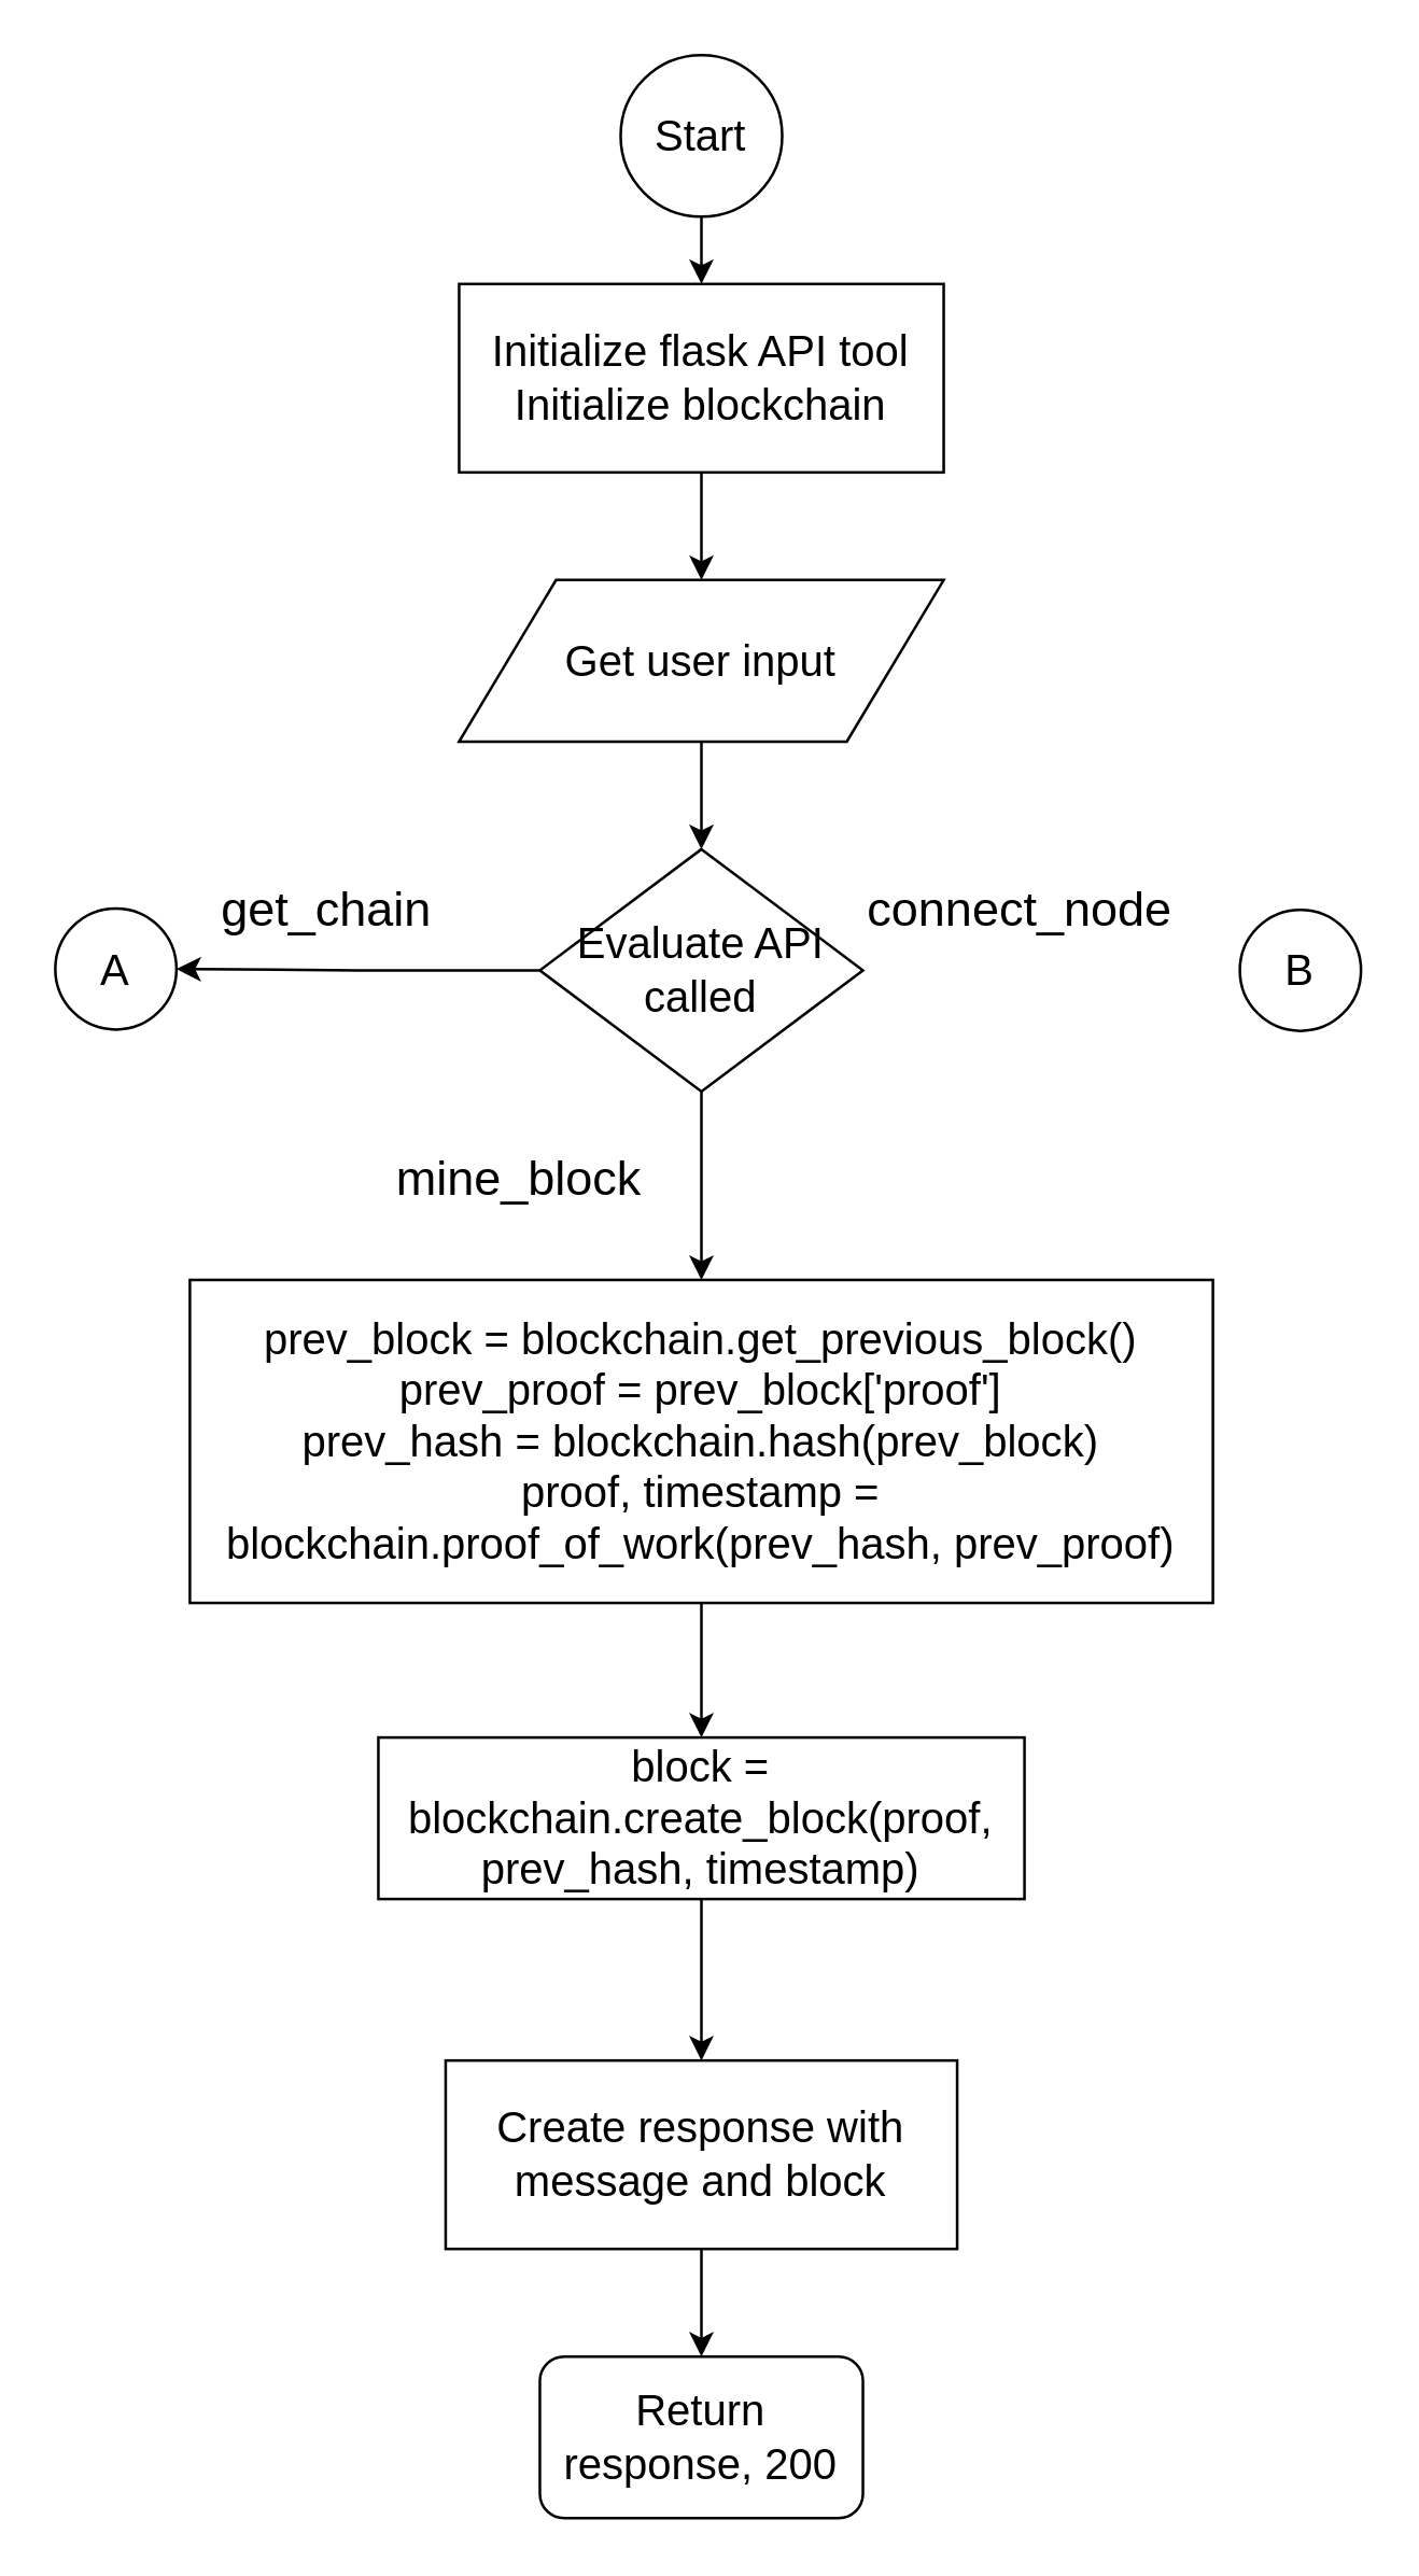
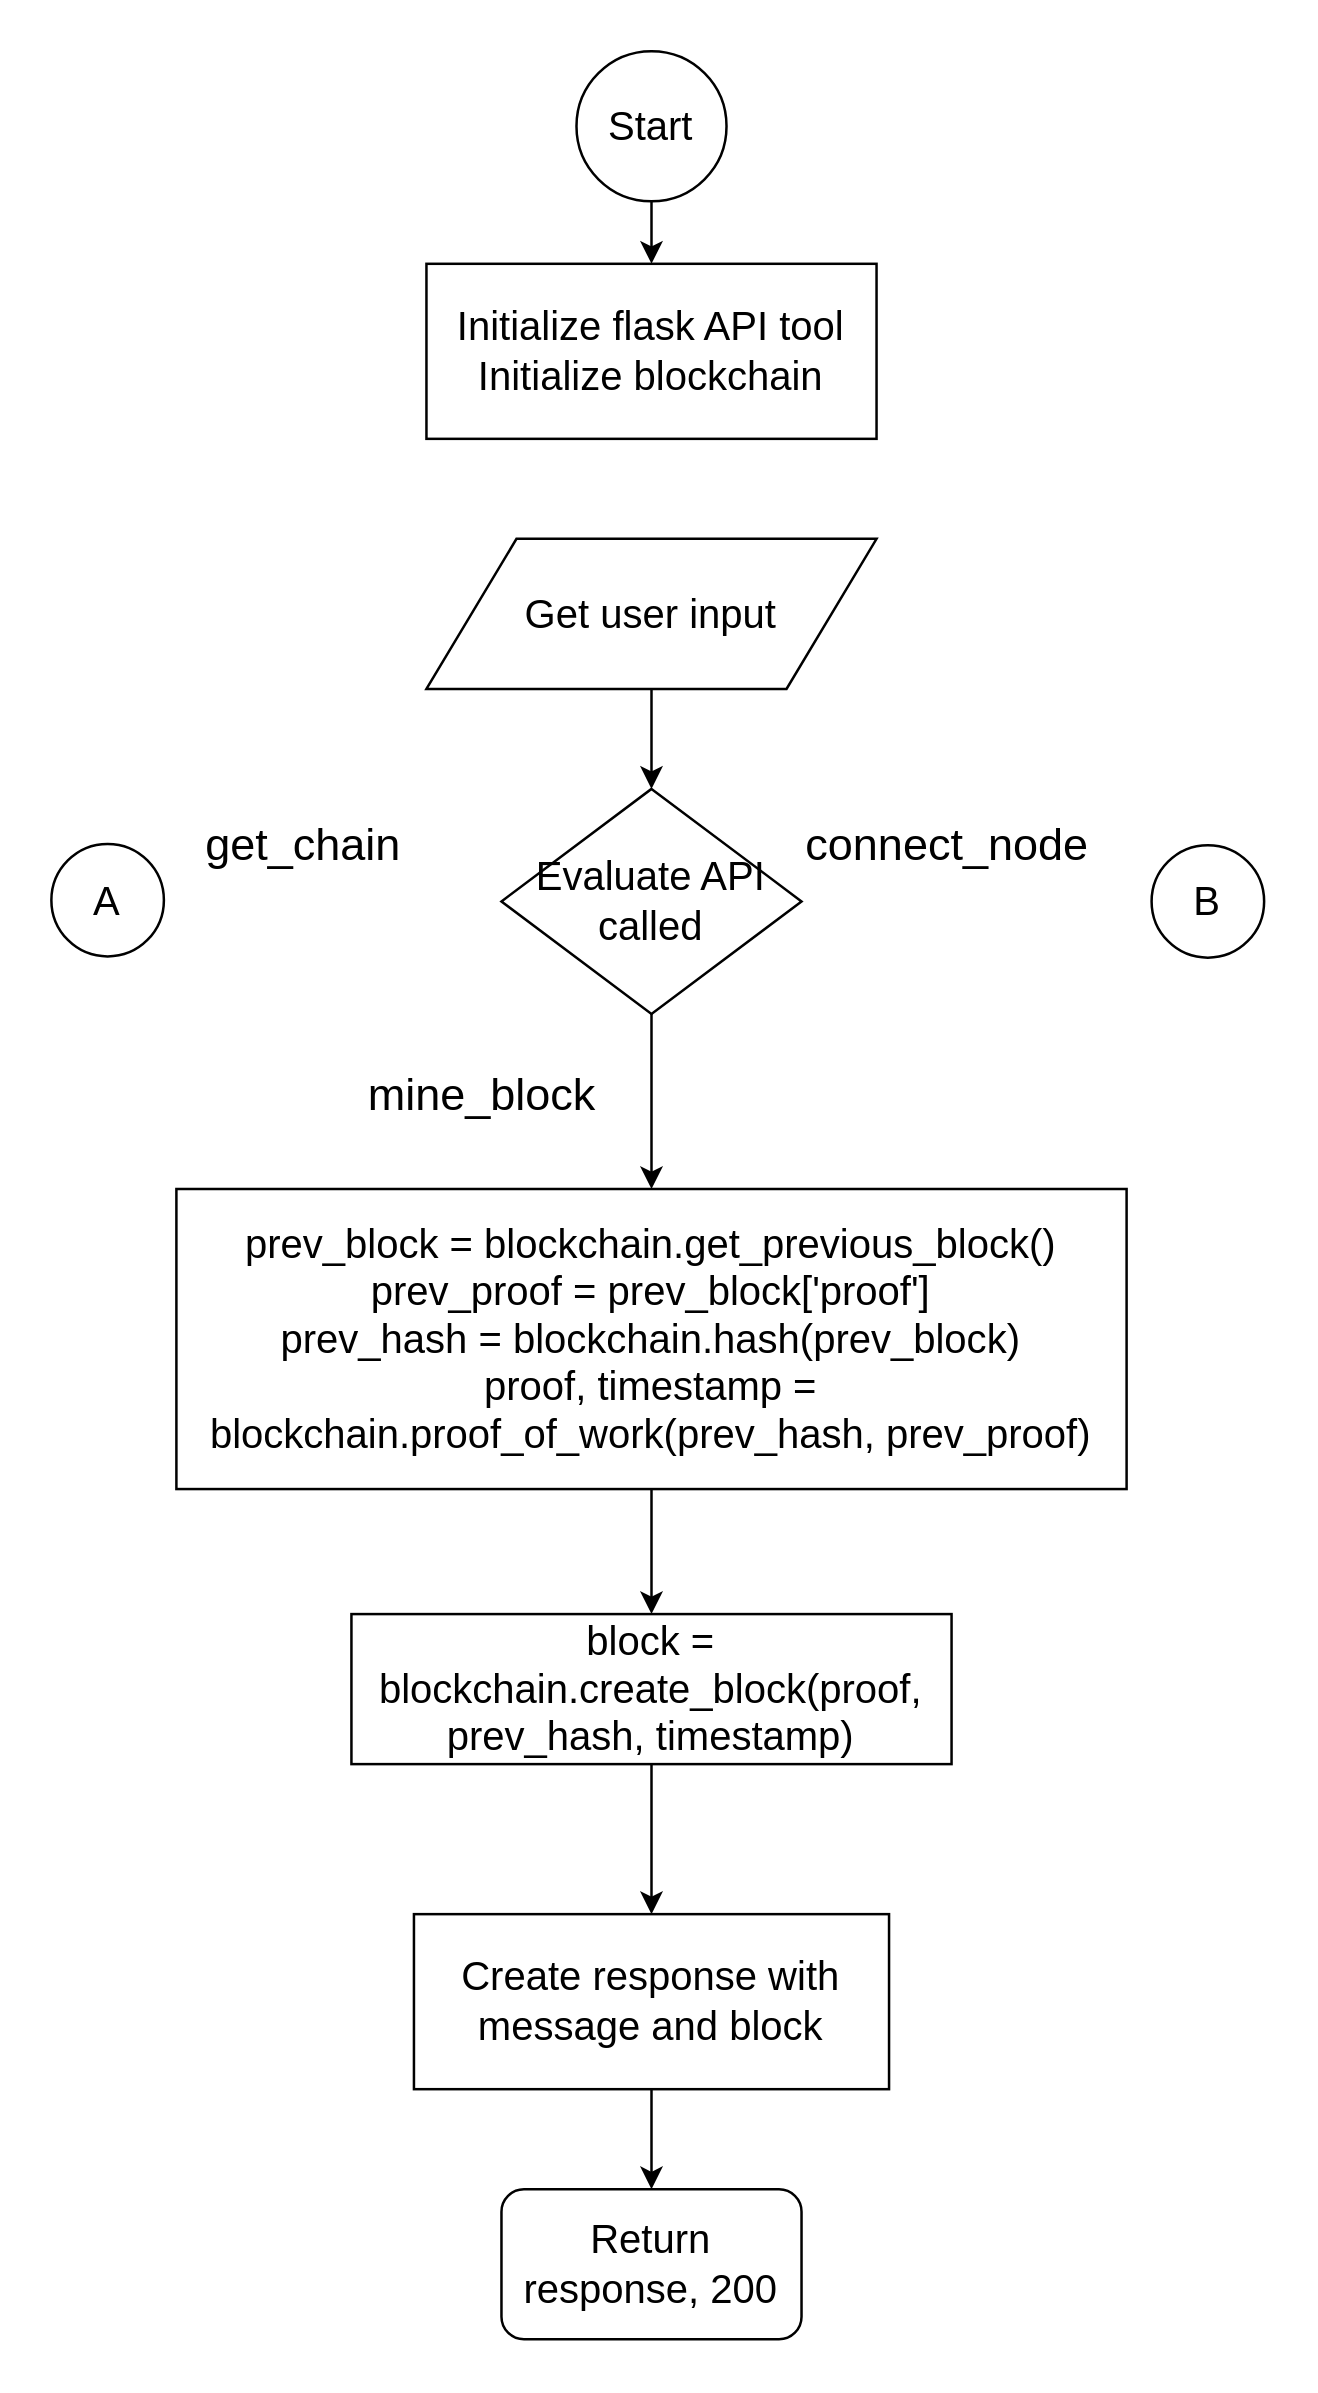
- <mxCell id="4" style="edgeStyle=orthogonalEdgeStyle;rounded=0;orthogonalLoop=1;jettySize=auto;html=1;exitX=0.5;exitY=1;exitDx=0;exitDy=0;entryX=0.5;entryY=0;entryDx=0;entryDy=0;" parent="1" source="5" target="7" edge="1"><mxGeometry relative="1" as="geometry" /></mxCell>
- <mxCell id="9" style="edgeStyle=orthogonalEdgeStyle;rounded=0;orthogonalLoop=1;jettySize=auto;html=1;exitX=0;exitY=0.5;exitDx=0;exitDy=0;entryX=1;entryY=0.5;entryDx=0;entryDy=0;" edge="1" parent="1" source="10" target="21"><mxGeometry relative="1" as="geometry" /></mxCell>
